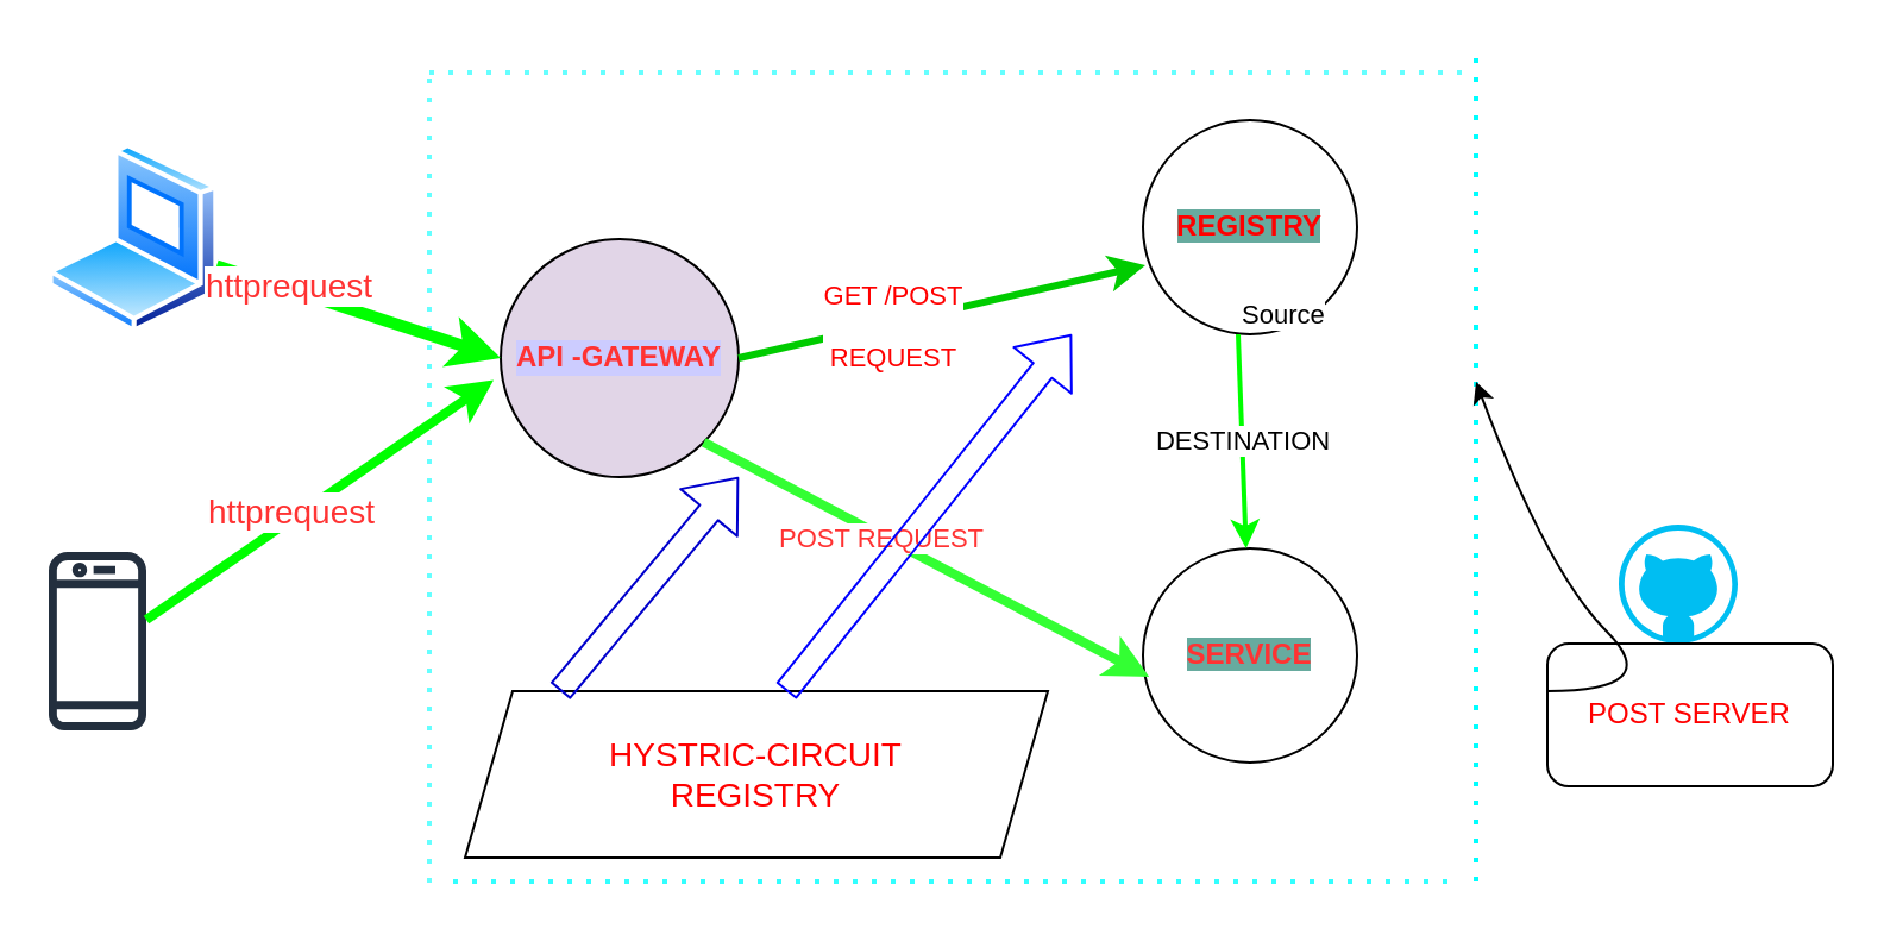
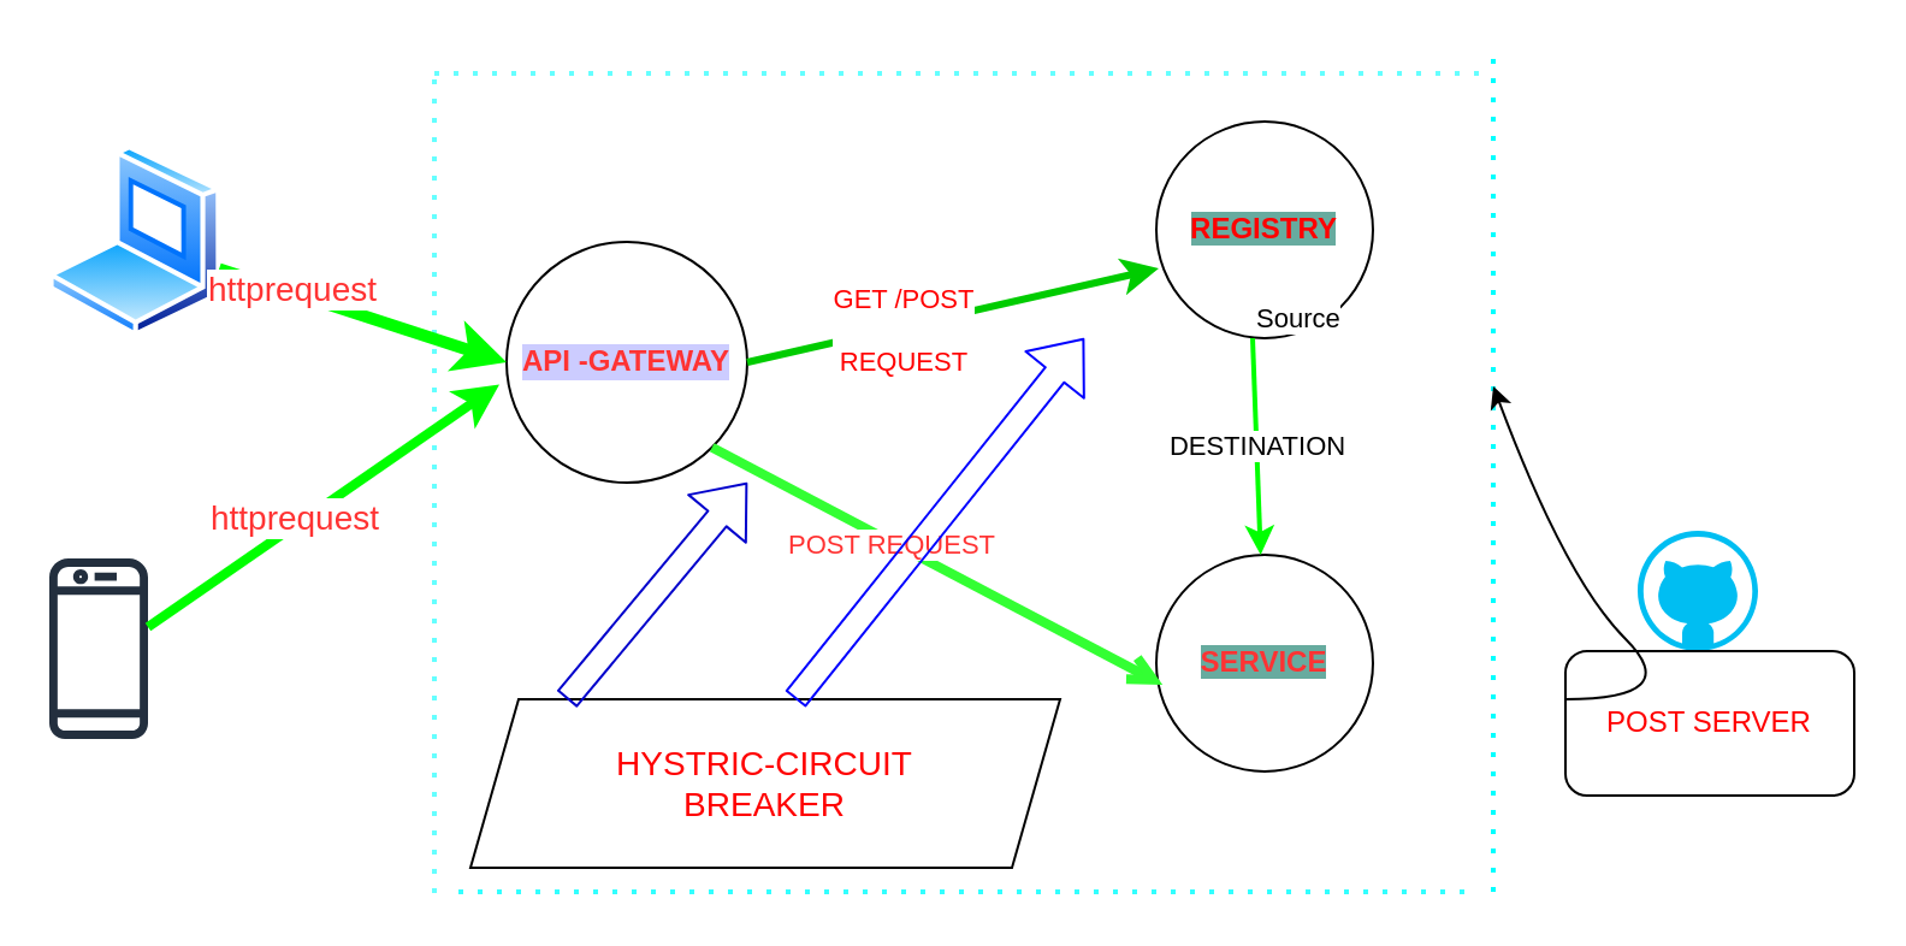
- <mxCell id="4" value="&lt;b&gt;&lt;font color=&quot;#ff3333&quot;&gt;API -GATEWAY&lt;/font&gt;&lt;/b&gt;" style="ellipse;whiteSpace=wrap;html=1;aspect=fixed;labelBackgroundColor=#CCCCFF;fillColor=#e1d5e7;" parent="1" vertex="1"><mxGeometry x="210" y="100" width="100" height="100" as="geometry" /></mxCell>
+ <mxCell id="4" value="&lt;b&gt;&lt;font color=&quot;#ff3333&quot;&gt;API -GATEWAY&lt;/font&gt;&lt;/b&gt;" style="ellipse;whiteSpace=wrap;html=1;aspect=fixed;labelBackgroundColor=#CCCCFF;" parent="1" vertex="1"><mxGeometry x="210" y="100" width="100" height="100" as="geometry" /></mxCell>
- <mxCell id="7" value="" style="endArrow=classic;html=1;entryX=0.029;entryY=0.6;entryDx=0;entryDy=0;entryPerimeter=0;exitX=1;exitY=1;exitDx=0;exitDy=0;strokeWidth=4;strokeColor=#33FF33;" parent="1" source="4" target="3" edge="1"><mxGeometry width="50" height="50" relative="1" as="geometry"><mxPoint x="300" y="190" as="sourcePoint" /><mxPoint x="350" y="140" as="targetPoint" /></mxGeometry></mxCell>
+ <mxCell id="7" value="" style="endArrow=open;html=1;entryX=0.029;entryY=0.6;entryDx=0;entryDy=0;entryPerimeter=0;exitX=1;exitY=1;exitDx=0;exitDy=0;strokeWidth=4;strokeColor=#33FF33;" parent="1" source="4" target="3" edge="1"><mxGeometry width="50" height="50" relative="1" as="geometry"><mxPoint x="300" y="190" as="sourcePoint" /><mxPoint x="350" y="140" as="targetPoint" /></mxGeometry></mxCell>
- <mxCell id="25" value="&lt;span&gt;&lt;font color=&quot;#ff0000&quot;&gt;HYSTRIC-CIRCUIT &lt;br&gt;REGISTRY&lt;/font&gt;&lt;/span&gt;" style="shape=parallelogram;perimeter=parallelogramPerimeter;whiteSpace=wrap;html=1;fixedSize=1;labelBackgroundColor=none;fontSize=14;" parent="1" vertex="1"><mxGeometry x="195" y="290" width="245" height="70" as="geometry" /></mxCell>
+ <mxCell id="25" value="&lt;span&gt;&lt;font color=&quot;#ff0000&quot;&gt;HYSTRIC-CIRCUIT &lt;br&gt;BREAKER&lt;/font&gt;&lt;/span&gt;" style="shape=parallelogram;perimeter=parallelogramPerimeter;whiteSpace=wrap;html=1;fixedSize=1;labelBackgroundColor=none;fontSize=14;" parent="1" vertex="1"><mxGeometry x="195" y="290" width="245" height="70" as="geometry" /></mxCell>
